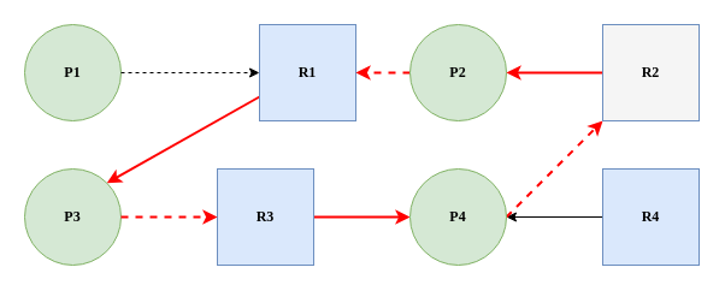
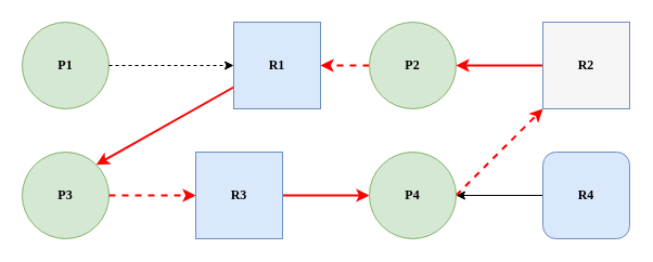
- <mxCell id="13" value="R4" style="whiteSpace=wrap;html=1;aspect=fixed;fillColor=#dae8fc;strokeColor=#6c8ebf;fontFamily=Fira Sans;fontStyle=1;" vertex="1" parent="1"><mxGeometry x="500" y="140" width="80" height="80" as="geometry" /></mxCell>
+ <mxCell id="13" value="R4" style="whiteSpace=wrap;html=1;aspect=fixed;fillColor=#dae8fc;strokeColor=#6c8ebf;fontFamily=Fira Sans;fontStyle=1;rounded=1;" vertex="1" parent="1"><mxGeometry x="500" y="140" width="80" height="80" as="geometry" /></mxCell>
